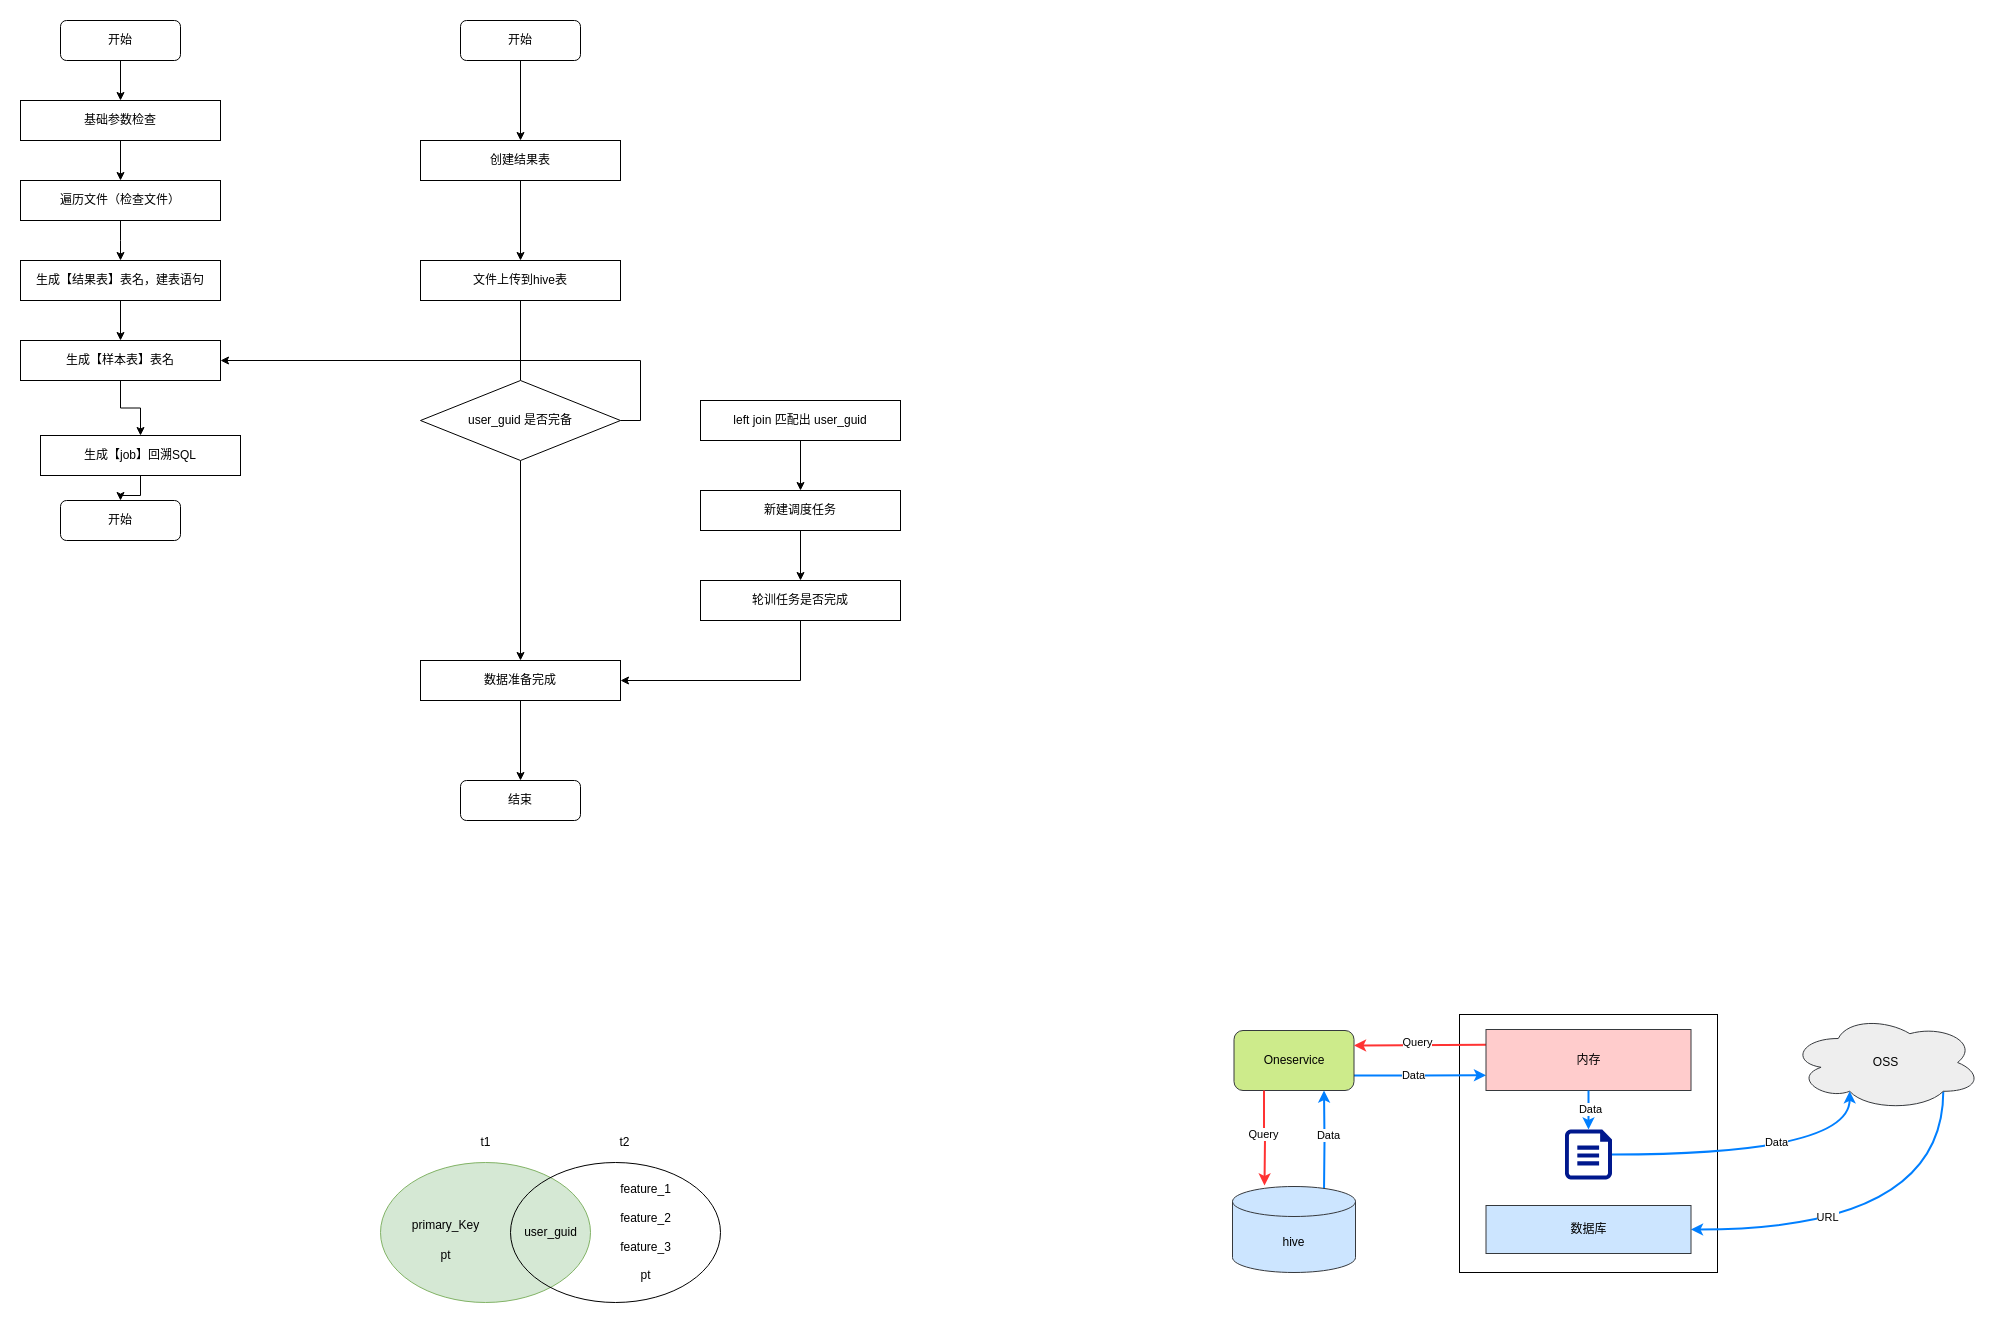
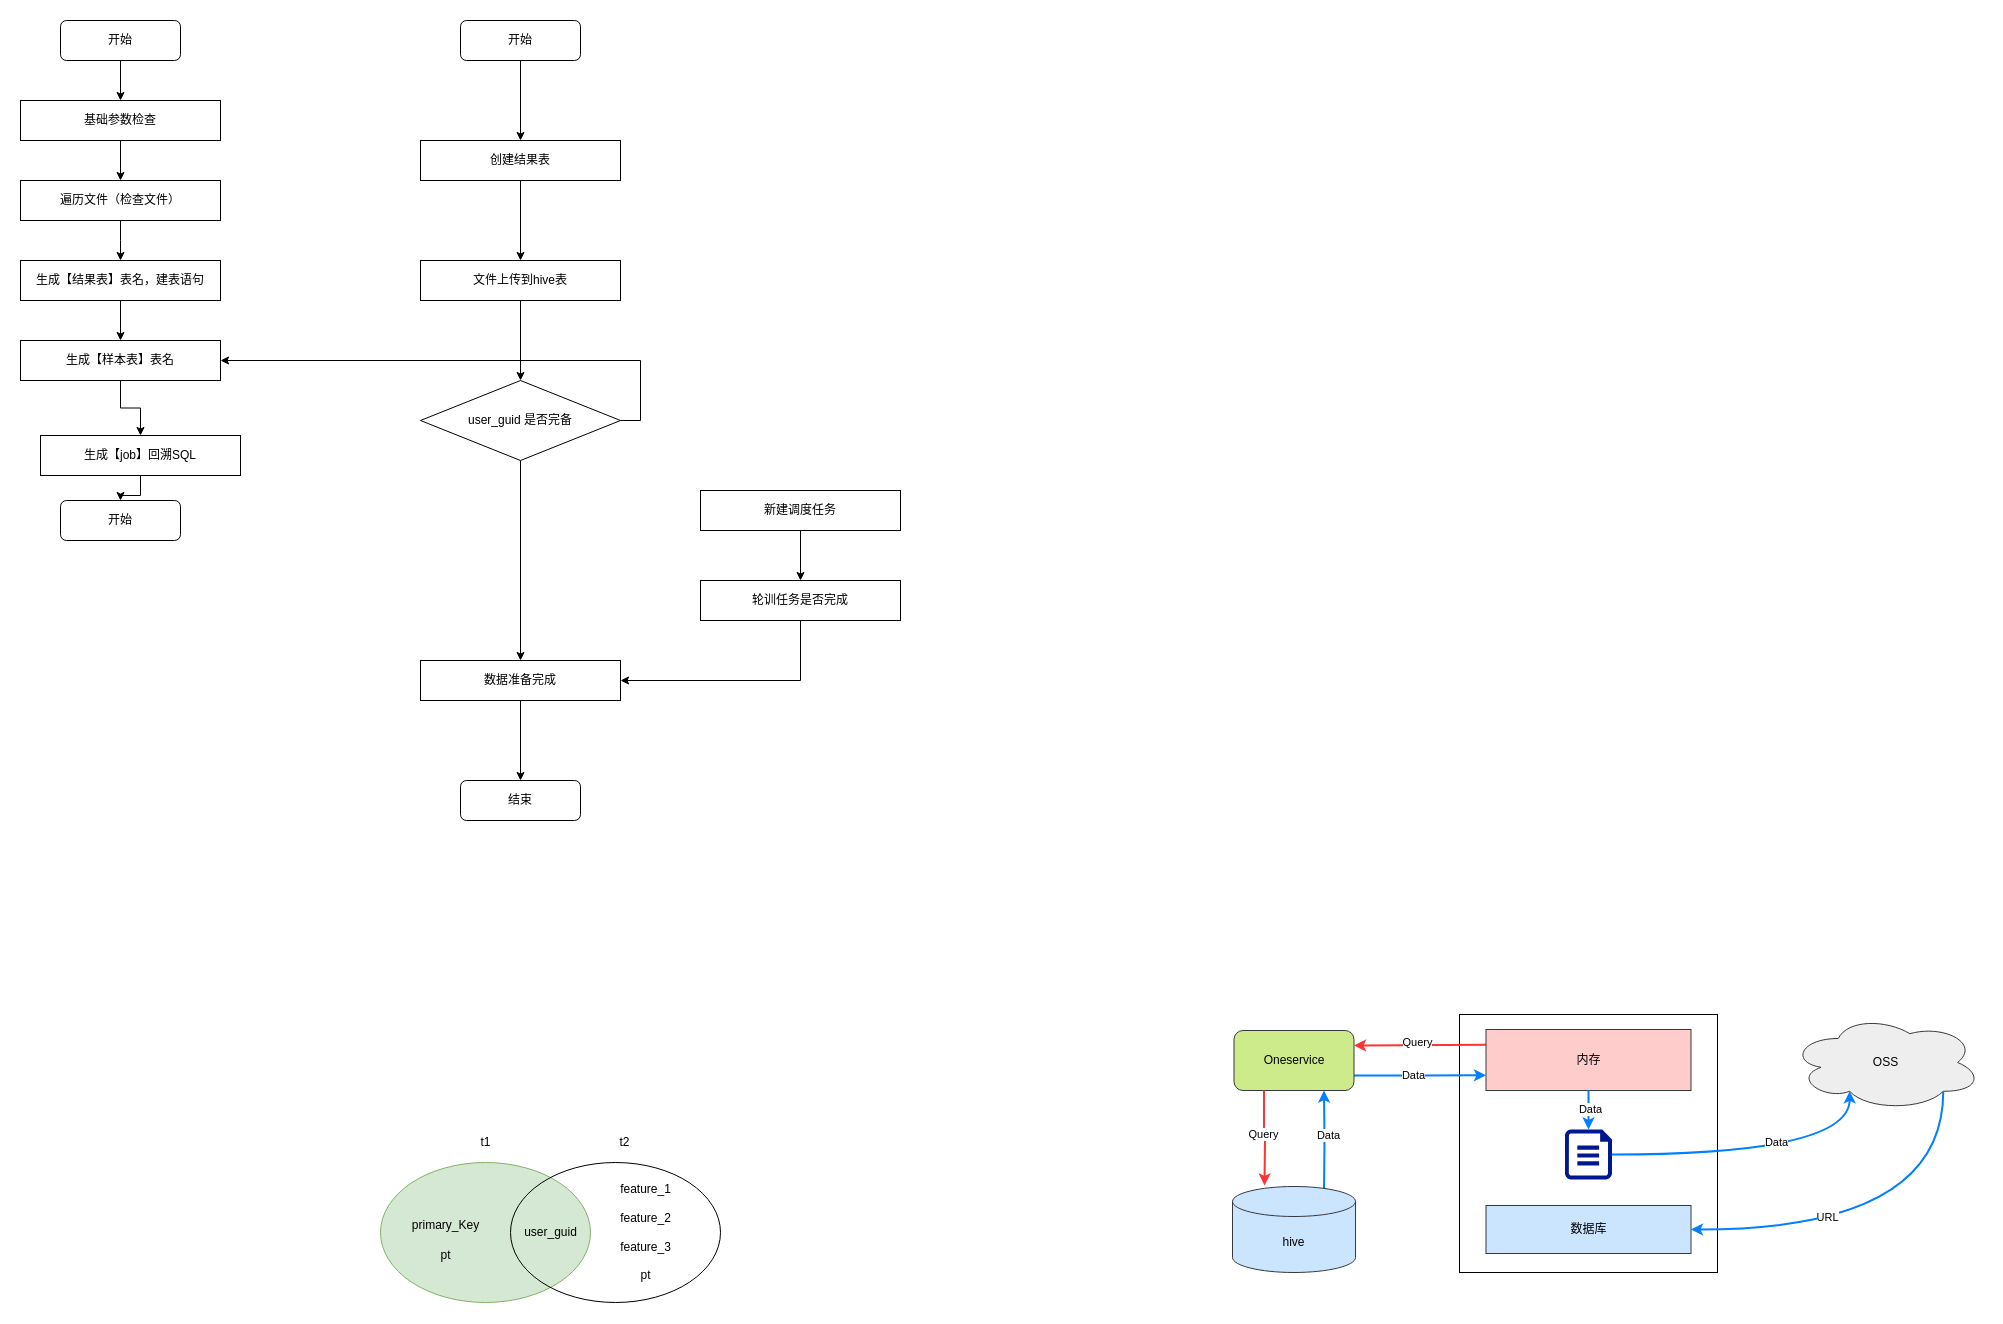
- <mxCell id="11" style="edgeStyle=orthogonalEdgeStyle;rounded=0;orthogonalLoop=1;jettySize=auto;html=1;exitX=0.5;exitY=1;exitDx=0;exitDy=0;entryX=0.5;entryY=0;entryDx=0;entryDy=0;endArrow=none;" edge="1" parent="1" source="12" target="15"><mxGeometry relative="1" as="geometry"><mxPoint x="520" y="340" as="sourcePoint" /></mxGeometry></mxCell>
+ <mxCell id="11" style="edgeStyle=orthogonalEdgeStyle;rounded=0;orthogonalLoop=1;jettySize=auto;html=1;exitX=0.5;exitY=1;exitDx=0;exitDy=0;entryX=0.5;entryY=0;entryDx=0;entryDy=0;" edge="1" parent="1" source="12" target="15"><mxGeometry relative="1" as="geometry"><mxPoint x="520" y="340" as="sourcePoint" /></mxGeometry></mxCell>
- <mxCell id="24" value="left join 匹配出 user_guid" style="rounded=0;whiteSpace=wrap;html=1;" vertex="1" parent="1"><mxGeometry x="700" y="400" width="200" height="40" as="geometry" /></mxCell>
- <mxCell id="23" style="edgeStyle=orthogonalEdgeStyle;rounded=0;orthogonalLoop=1;jettySize=auto;html=1;exitX=0.5;exitY=1;exitDx=0;exitDy=0;" edge="1" parent="1" source="24" target="26"><mxGeometry relative="1" as="geometry" /></mxCell>
